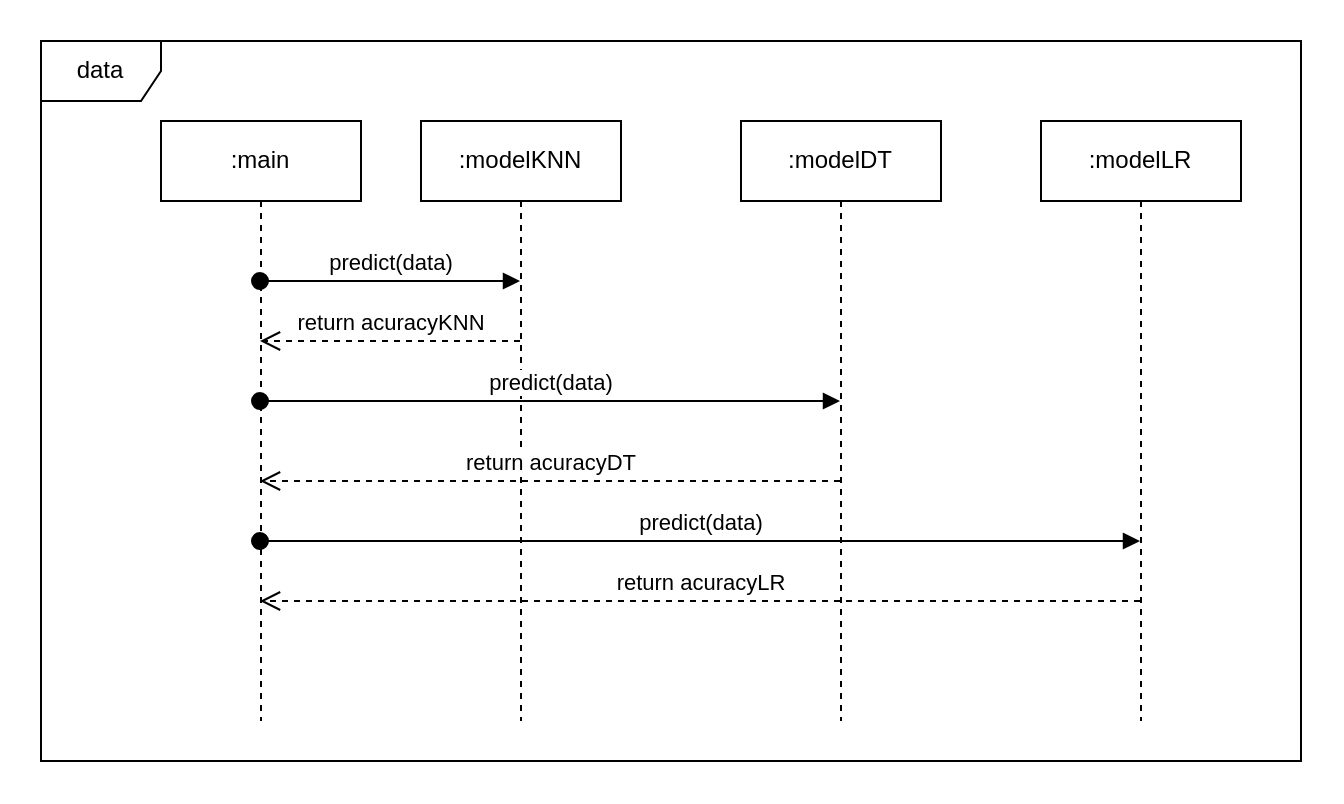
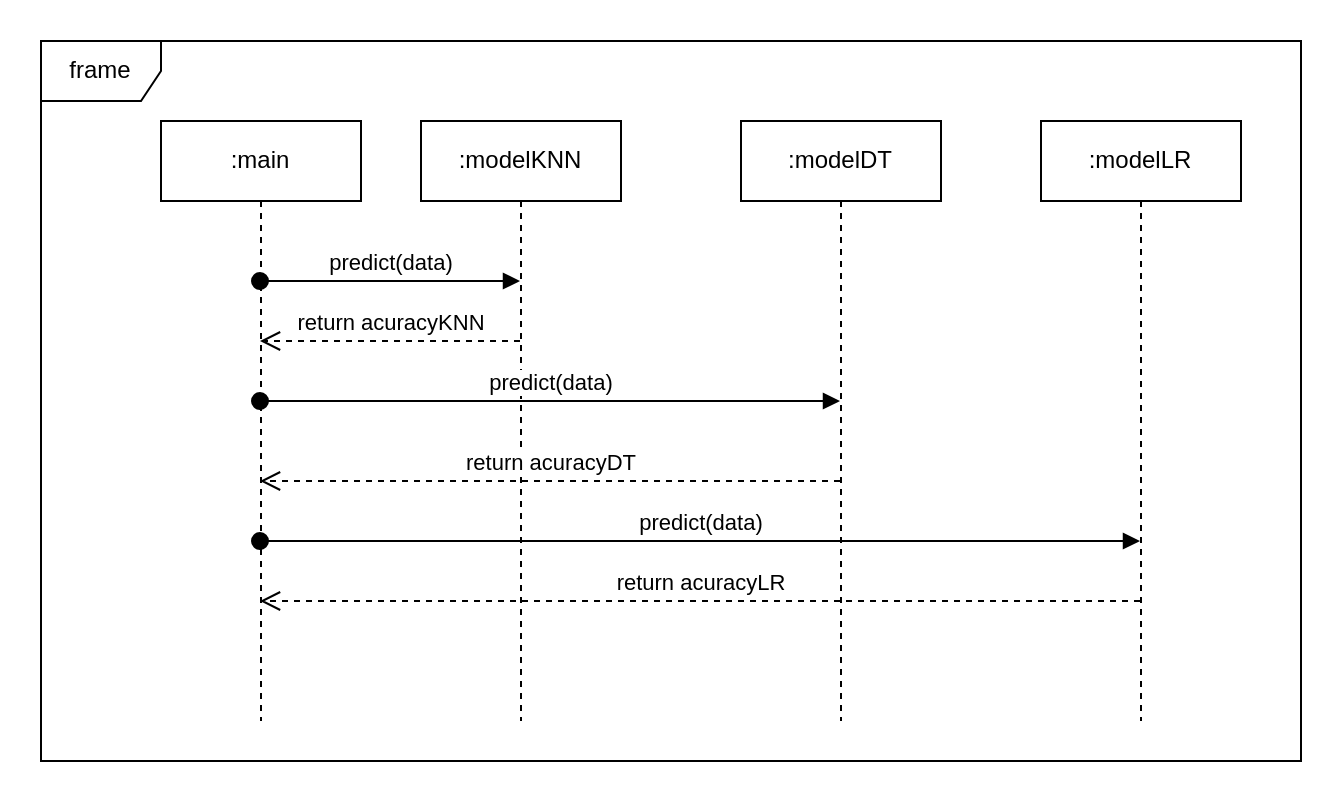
- <mxCell id="12" value="data" style="shape=umlFrame;whiteSpace=wrap;html=1;pointerEvents=0;" parent="1" vertex="1"><mxGeometry x="20" y="20" width="630" height="360" as="geometry" /></mxCell>
+ <mxCell id="12" value="frame" style="shape=umlFrame;whiteSpace=wrap;html=1;pointerEvents=0;" parent="1" vertex="1"><mxGeometry x="20" y="20" width="630" height="360" as="geometry" /></mxCell>
